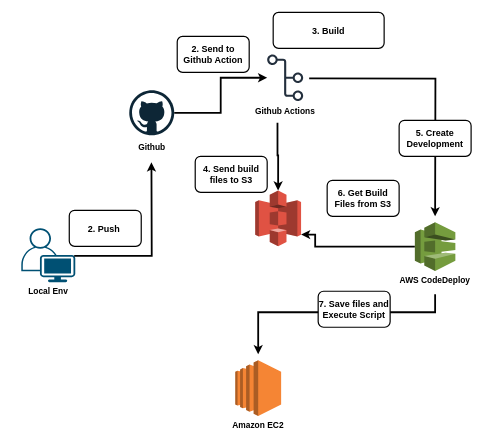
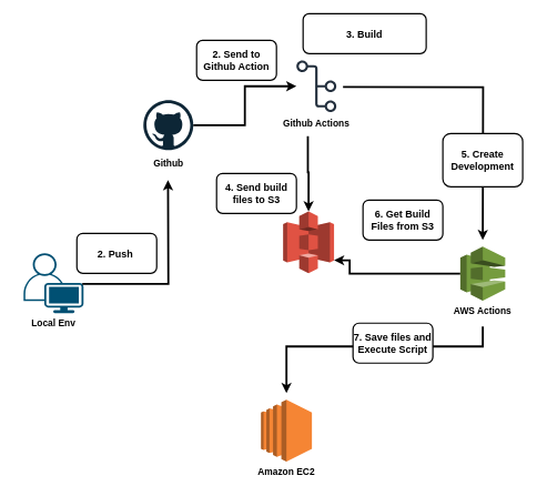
- <mxCell id="15" value="5. Create Development" style="whiteSpace=wrap;html=1;strokeWidth=2;rounded=1;glass=0;shadow=0;fontSize=15;fontStyle=1" vertex="1" parent="1"><mxGeometry x="665" y="200" width="120" height="60" as="geometry" /></mxCell>
+ <mxCell id="15" value="5. Create Development" style="whiteSpace=wrap;html=1;strokeWidth=2;rounded=1;glass=0;shadow=0;fontSize=15;fontStyle=1" vertex="1" parent="1"><mxGeometry x="665" y="200" width="120" height="80" as="geometry" /></mxCell>
- <mxCell id="23" value="AWS CodeDeploy" style="text;html=1;strokeColor=none;fillColor=none;align=center;verticalAlign=middle;whiteSpace=wrap;rounded=0;fontStyle=1;fontSize=14;" vertex="1" parent="1"><mxGeometry x="665" y="451" width="120" height="30" as="geometry" /></mxCell>
+ <mxCell id="23" value="AWS Actions" style="text;html=1;strokeColor=none;fillColor=none;align=center;verticalAlign=middle;whiteSpace=wrap;rounded=0;fontStyle=1;fontSize=14;" vertex="1" parent="1"><mxGeometry x="665" y="451" width="120" height="30" as="geometry" /></mxCell>
